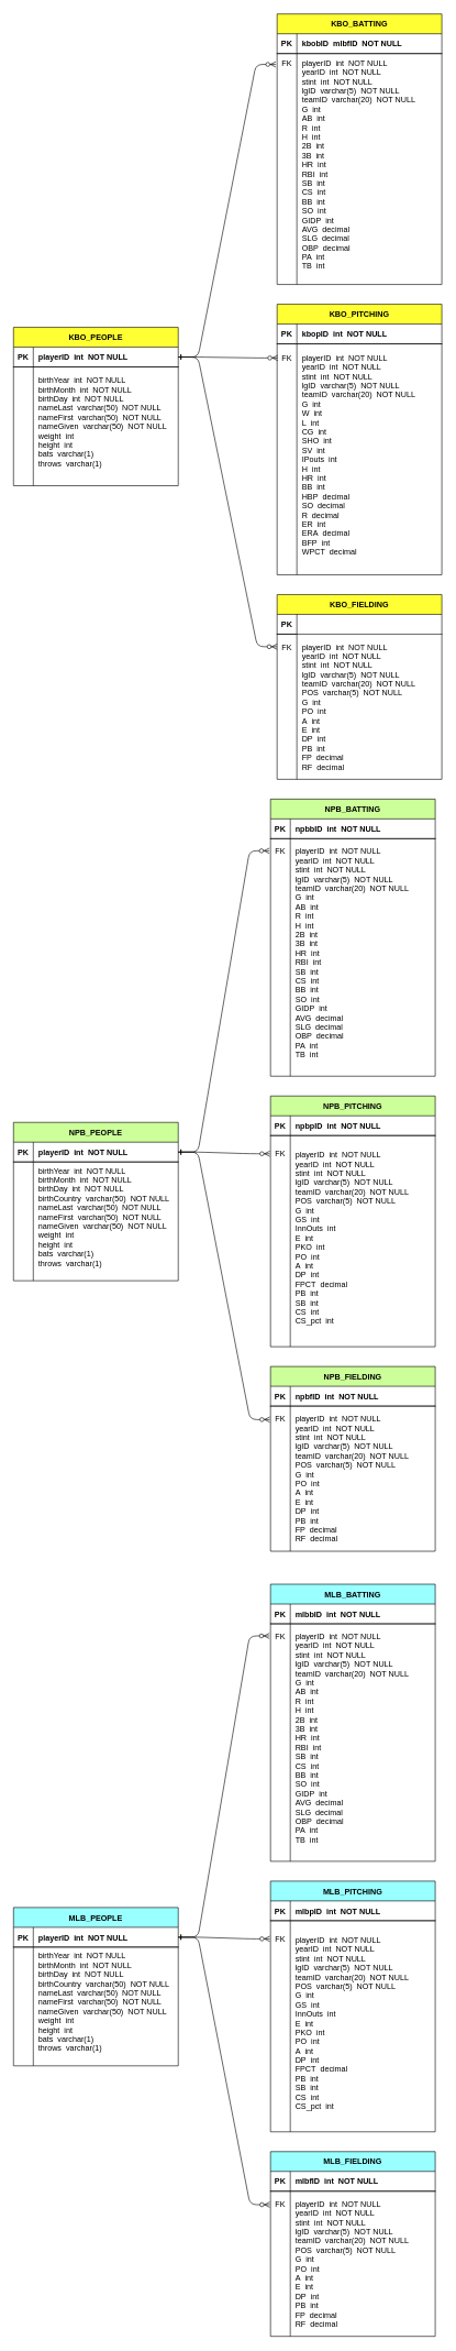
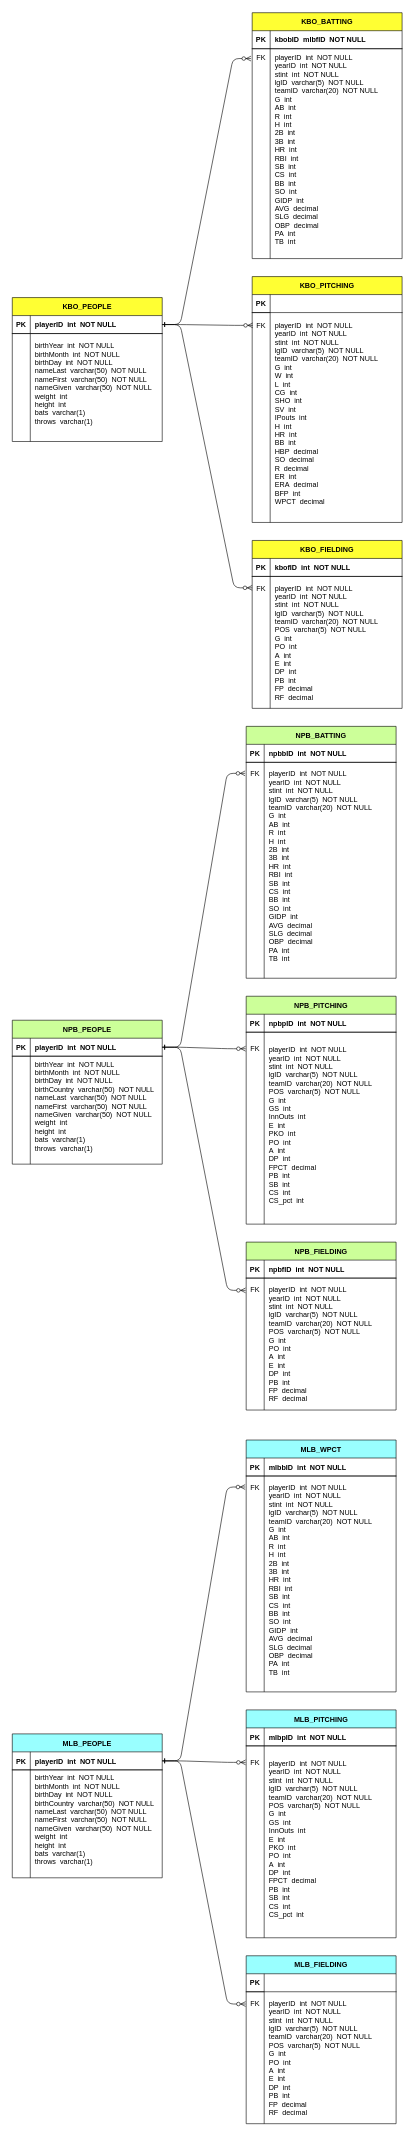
- <mxCell id="24" value="kbopID  int  NOT NULL" style="shape=partialRectangle;overflow=hidden;connectable=0;fillColor=none;top=0;left=0;bottom=0;right=0;align=left;spacingLeft=6;fontStyle=1;" parent="22" vertex="1"><mxGeometry x="30" width="220" height="30" as="geometry"><mxRectangle width="220" height="30" as="alternateBounds" /></mxGeometry></mxCell>
+ <mxCell id="31" value="kbofID  int  NOT NULL" style="shape=partialRectangle;overflow=hidden;connectable=0;fillColor=none;top=0;left=0;bottom=0;right=0;align=left;spacingLeft=6;fontStyle=1;" parent="29" vertex="1"><mxGeometry x="30" width="220" height="30" as="geometry"><mxRectangle width="220" height="30" as="alternateBounds" /></mxGeometry></mxCell>
- <mxCell id="79" value="MLB_BATTING" style="shape=table;startSize=30;container=1;collapsible=1;childLayout=tableLayout;fixedRows=1;rowLines=5;fontStyle=1;align=center;resizeLast=1;fillColor=#99FFFF;" parent="1" vertex="1"><mxGeometry x="410" y="2400" width="250" height="420" as="geometry"><mxRectangle x="120" y="120" width="120" height="30" as="alternateBounds" /></mxGeometry></mxCell>
+ <mxCell id="79" value="MLB_WPCT" style="shape=table;startSize=30;container=1;collapsible=1;childLayout=tableLayout;fixedRows=1;rowLines=5;fontStyle=1;align=center;resizeLast=1;fillColor=#99FFFF;" parent="1" vertex="1"><mxGeometry x="410" y="2400" width="250" height="420" as="geometry"><mxRectangle x="120" y="120" width="120" height="30" as="alternateBounds" /></mxGeometry></mxCell>
- <mxCell id="99" value="mlbfID  int  NOT NULL" style="shape=partialRectangle;overflow=hidden;connectable=0;fillColor=none;top=0;left=0;bottom=0;right=0;align=left;spacingLeft=6;fontStyle=1;" parent="97" vertex="1"><mxGeometry x="30" width="220" height="30" as="geometry"><mxRectangle width="220" height="30" as="alternateBounds" /></mxGeometry></mxCell>
